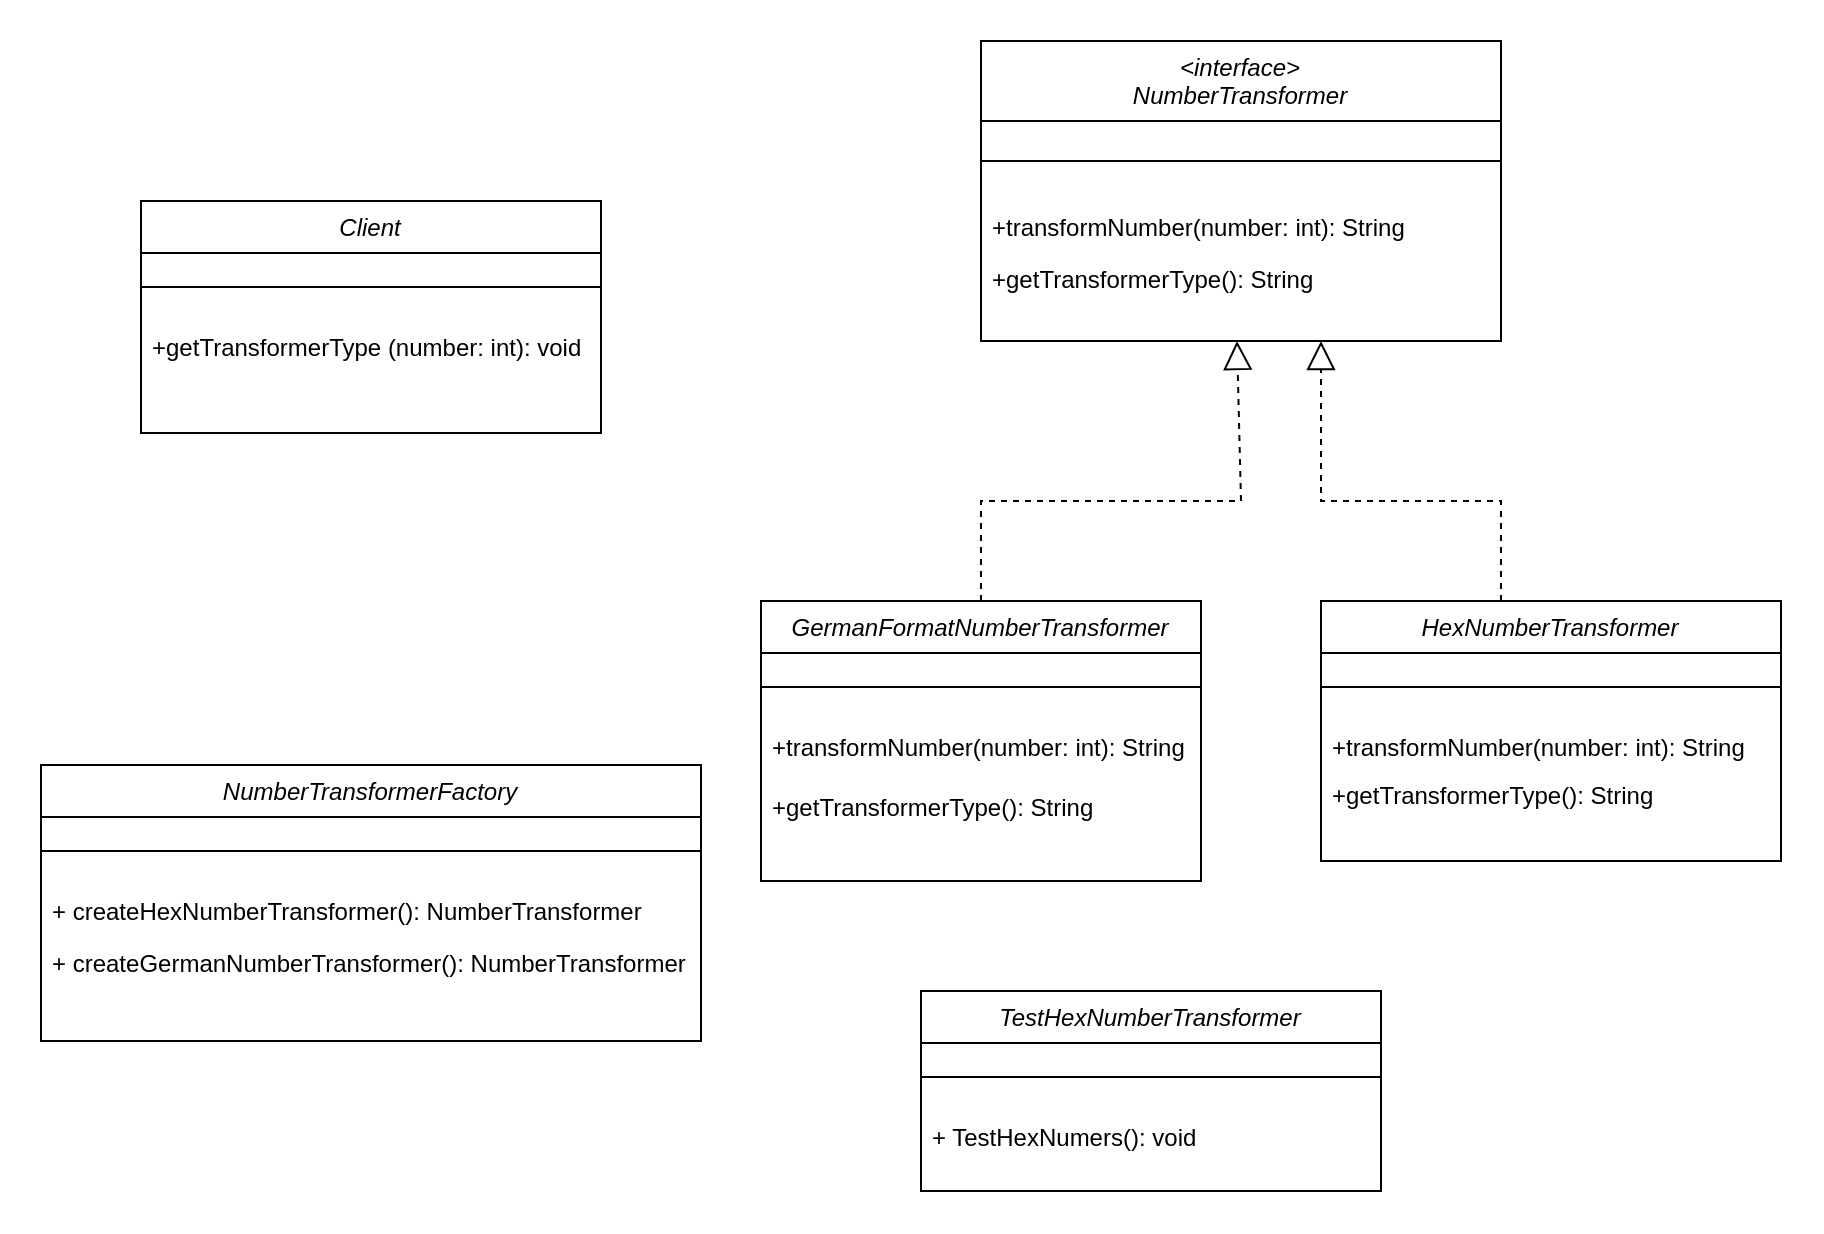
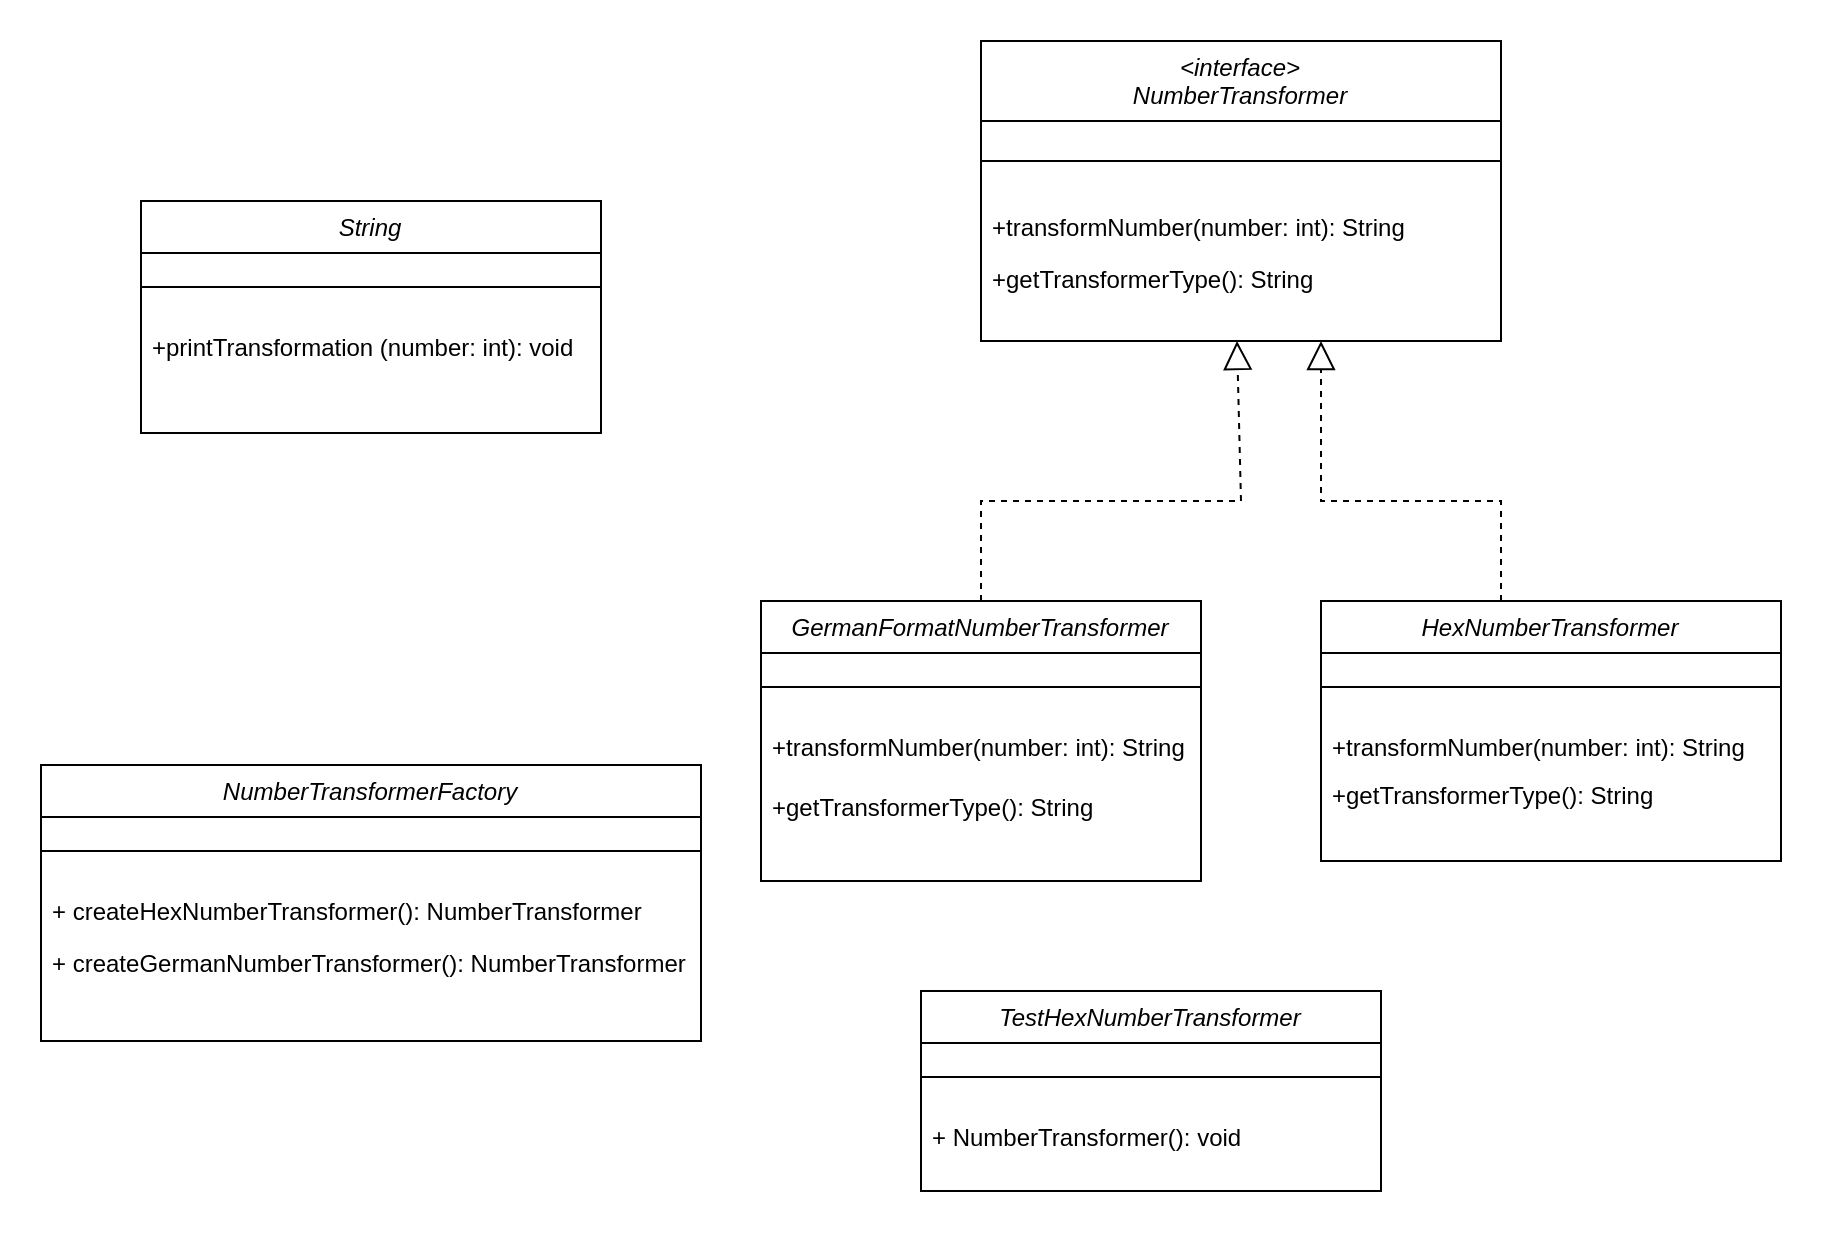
- <mxCell id="2" value="Client" style="swimlane;fontStyle=2;align=center;verticalAlign=top;childLayout=stackLayout;horizontal=1;startSize=26;horizontalStack=0;resizeParent=1;resizeLast=0;collapsible=1;marginBottom=0;rounded=0;shadow=0;strokeWidth=1;" parent="1" vertex="1"><mxGeometry x="70" y="100" width="230" height="116" as="geometry"><mxRectangle x="230" y="140" width="160" height="26" as="alternateBounds" /></mxGeometry></mxCell>
+ <mxCell id="2" value="String" style="swimlane;fontStyle=2;align=center;verticalAlign=top;childLayout=stackLayout;horizontal=1;startSize=26;horizontalStack=0;resizeParent=1;resizeLast=0;collapsible=1;marginBottom=0;rounded=0;shadow=0;strokeWidth=1;" parent="1" vertex="1"><mxGeometry x="70" y="100" width="230" height="116" as="geometry"><mxRectangle x="230" y="140" width="160" height="26" as="alternateBounds" /></mxGeometry></mxCell>
- <mxCell id="4" value="+getTransformerType (number: int): void" style="text;align=left;verticalAlign=top;spacingLeft=4;spacingRight=4;overflow=hidden;rotatable=0;points=[[0,0.5],[1,0.5]];portConstraint=eastwest;" parent="2" vertex="1"><mxGeometry y="60" width="230" height="56" as="geometry" /></mxCell>
+ <mxCell id="4" value="+printTransformation (number: int): void" style="text;align=left;verticalAlign=top;spacingLeft=4;spacingRight=4;overflow=hidden;rotatable=0;points=[[0,0.5],[1,0.5]];portConstraint=eastwest;" parent="2" vertex="1"><mxGeometry y="60" width="230" height="56" as="geometry" /></mxCell>
- <mxCell id="25" value="+ TestHexNumers(): void" style="text;align=left;verticalAlign=top;spacingLeft=4;spacingRight=4;overflow=hidden;rotatable=0;points=[[0,0.5],[1,0.5]];portConstraint=eastwest;" parent="23" vertex="1"><mxGeometry y="60" width="230" height="26" as="geometry" /></mxCell>
+ <mxCell id="25" value="+ NumberTransformer(): void" style="text;align=left;verticalAlign=top;spacingLeft=4;spacingRight=4;overflow=hidden;rotatable=0;points=[[0,0.5],[1,0.5]];portConstraint=eastwest;" parent="23" vertex="1"><mxGeometry y="60" width="230" height="26" as="geometry" /></mxCell>
